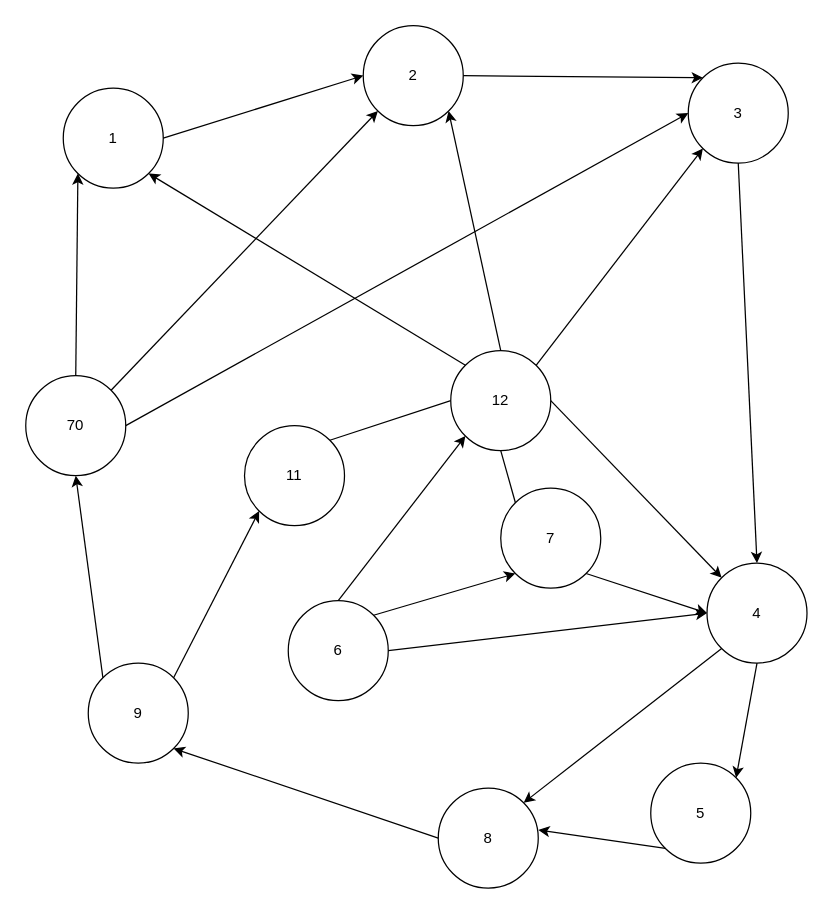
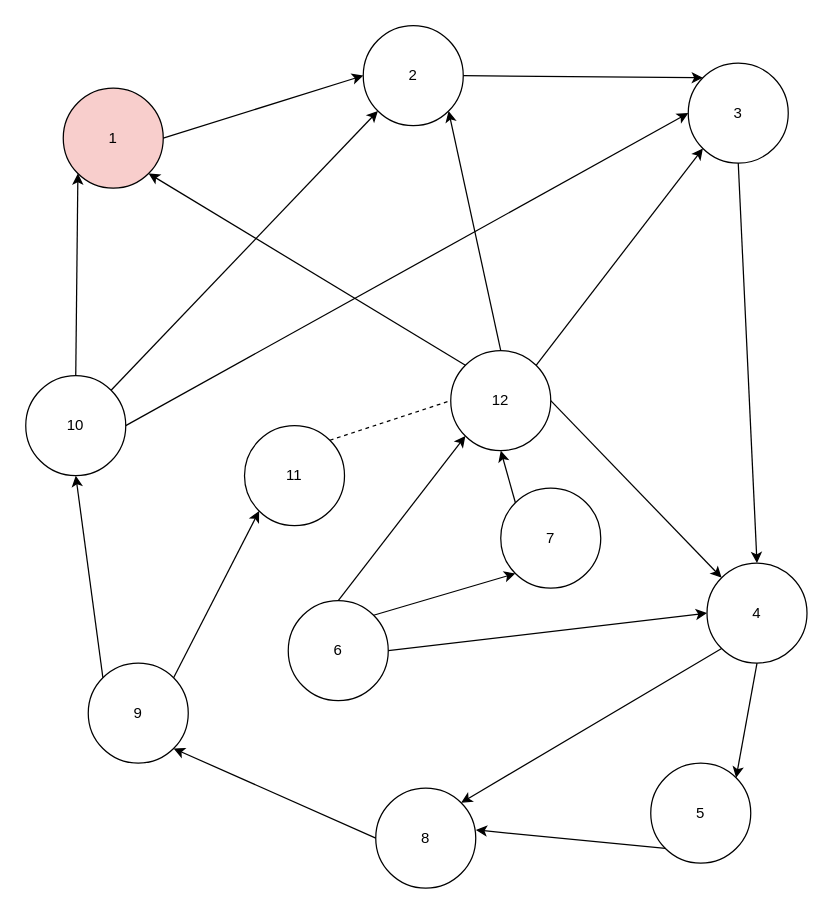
- <mxCell id="3" value="1" style="ellipse;whiteSpace=wrap;html=1;aspect=fixed;" vertex="1" parent="1"><mxGeometry x="50" y="70" width="80" height="80" as="geometry" /></mxCell>
+ <mxCell id="3" value="1" style="ellipse;whiteSpace=wrap;html=1;aspect=fixed;fillColor=#f8cecc;" vertex="1" parent="1"><mxGeometry x="50" y="70" width="80" height="80" as="geometry" /></mxCell>
- <mxCell id="13" value="" style="endArrow=none;html=1;rounded=0;exitX=1;exitY=0;exitDx=0;exitDy=0;entryX=0;entryY=0.5;entryDx=0;entryDy=0;" edge="1" parent="1" source="11" target="14"><mxGeometry width="50" height="50" relative="1" as="geometry"><mxPoint x="250" y="390" as="sourcePoint" /><mxPoint x="340" y="330" as="targetPoint" /></mxGeometry></mxCell>
+ <mxCell id="13" value="" style="endArrow=none;html=1;rounded=0;exitX=1;exitY=0;exitDx=0;exitDy=0;entryX=0;entryY=0.5;entryDx=0;entryDy=0;dashed=1;" edge="1" parent="1" source="11" target="14"><mxGeometry width="50" height="50" relative="1" as="geometry"><mxPoint x="250" y="390" as="sourcePoint" /><mxPoint x="340" y="330" as="targetPoint" /></mxGeometry></mxCell>
- <mxCell id="12" value="70" style="ellipse;whiteSpace=wrap;html=1;aspect=fixed;" vertex="1" parent="1"><mxGeometry x="20" y="300" width="80" height="80" as="geometry" /></mxCell>
+ <mxCell id="12" value="10" style="ellipse;whiteSpace=wrap;html=1;aspect=fixed;" vertex="1" parent="1"><mxGeometry x="20" y="300" width="80" height="80" as="geometry" /></mxCell>
- <mxCell id="25" value="" style="endArrow=none;html=1;rounded=0;entryX=0.5;entryY=1;entryDx=0;entryDy=0;exitX=0;exitY=0;exitDx=0;exitDy=0;" edge="1" parent="1" source="9" target="14"><mxGeometry width="50" height="50" relative="1" as="geometry"><mxPoint x="380" y="370" as="sourcePoint" /><mxPoint x="430" y="320" as="targetPoint" /></mxGeometry></mxCell>
+ <mxCell id="25" value="" style="endArrow=classic;html=1;rounded=0;entryX=0.5;entryY=1;entryDx=0;entryDy=0;exitX=0;exitY=0;exitDx=0;exitDy=0;" edge="1" parent="1" source="9" target="14"><mxGeometry width="50" height="50" relative="1" as="geometry"><mxPoint x="380" y="370" as="sourcePoint" /><mxPoint x="430" y="320" as="targetPoint" /></mxGeometry></mxCell>
- <mxCell id="24" value="" style="endArrow=classic;html=1;rounded=0;exitX=1;exitY=1;exitDx=0;exitDy=0;entryX=0;entryY=0.5;entryDx=0;entryDy=0;" edge="1" parent="1" source="9" target="5"><mxGeometry width="50" height="50" relative="1" as="geometry"><mxPoint x="470" y="500" as="sourcePoint" /><mxPoint x="520" y="450" as="targetPoint" /></mxGeometry></mxCell>
- <mxCell id="7" value="8" style="ellipse;whiteSpace=wrap;html=1;aspect=fixed;" vertex="1" parent="1"><mxGeometry x="350" y="630" width="80" height="80" as="geometry" /></mxCell>
+ <mxCell id="7" value="8" style="ellipse;whiteSpace=wrap;html=1;aspect=fixed;" vertex="1" parent="1"><mxGeometry x="300" y="630" width="80" height="80" as="geometry" /></mxCell>
